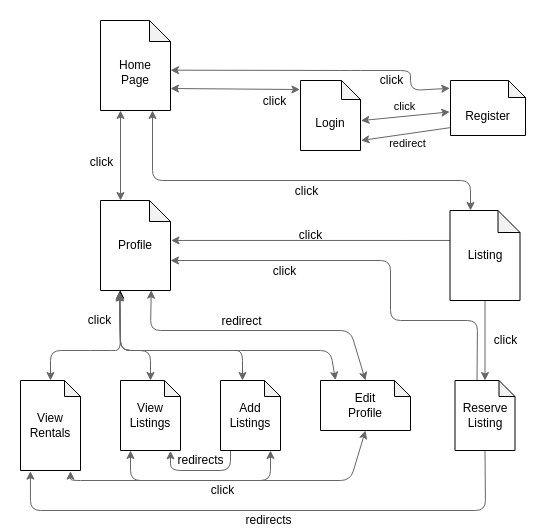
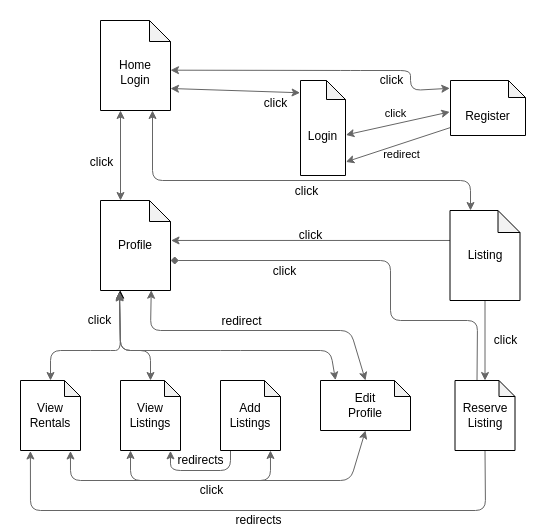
- <mxCell id="27" value="&lt;div&gt;&lt;br&gt;&lt;/div&gt;&lt;div&gt;&lt;font&gt;Home&lt;/font&gt;&lt;/div&gt;&lt;div&gt;&lt;font&gt;Page&lt;/font&gt;&lt;/div&gt;" style="shape=note;whiteSpace=wrap;html=1;backgroundOutline=1;darkOpacity=0.05;fontSize=12;fontColor=#000000;size=21;" vertex="1" parent="1"><mxGeometry x="100" y="20" width="70" height="90" as="geometry" /></mxCell>
+ <mxCell id="27" value="&lt;div&gt;&lt;br&gt;&lt;/div&gt;&lt;div&gt;&lt;font&gt;Home&lt;/font&gt;&lt;/div&gt;&lt;div&gt;&lt;font&gt;Login&lt;/font&gt;&lt;/div&gt;" style="shape=note;whiteSpace=wrap;html=1;backgroundOutline=1;darkOpacity=0.05;fontSize=12;fontColor=#000000;size=21;" vertex="1" parent="1"><mxGeometry x="100" y="20" width="70" height="90" as="geometry" /></mxCell>
- <mxCell id="28" value="&lt;br&gt;&lt;div&gt;&lt;font&gt;Login&lt;/font&gt;&lt;/div&gt;" style="shape=note;whiteSpace=wrap;html=1;backgroundOutline=1;darkOpacity=0.05;fontSize=12;fontColor=#000000;size=19;" vertex="1" parent="1"><mxGeometry x="300" y="80" width="60" height="70" as="geometry" /></mxCell>
+ <mxCell id="28" value="&lt;br&gt;&lt;div&gt;&lt;font&gt;Login&lt;/font&gt;&lt;/div&gt;" style="shape=note;whiteSpace=wrap;html=1;backgroundOutline=1;darkOpacity=0.05;fontSize=12;fontColor=#000000;size=19;" vertex="1" parent="1"><mxGeometry x="300" y="80" width="45" height="95" as="geometry" /></mxCell>
- <mxCell id="15" value="" style="endArrow=classic;html=1;labelBackgroundColor=none;fontSize=12;fontColor=#000000;fillColor=#f5f5f5;strokeColor=#666666;entryX=0;entryY=0;entryDx=70;entryDy=60;entryPerimeter=0;exitX=0;exitY=0;exitDx=22;exitDy=0;exitPerimeter=0;" edge="1" parent="1" source="36" target="29"><mxGeometry width="50" height="50" relative="1" as="geometry"><mxPoint x="470" y="370" as="sourcePoint" /><mxPoint x="230" y="260" as="targetPoint" /><Array as="points"><mxPoint x="477" y="320" /><mxPoint x="390" y="320" /><mxPoint x="390" y="260" /></Array></mxGeometry></mxCell>
+ <mxCell id="15" value="" style="endArrow=diamond;html=1;labelBackgroundColor=none;fontSize=12;fontColor=#000000;fillColor=#f5f5f5;strokeColor=#666666;entryX=0;entryY=0;entryDx=70;entryDy=60;entryPerimeter=0;exitX=0;exitY=0;exitDx=22;exitDy=0;exitPerimeter=0;" edge="1" parent="1" source="36" target="29"><mxGeometry width="50" height="50" relative="1" as="geometry"><mxPoint x="470" y="370" as="sourcePoint" /><mxPoint x="230" y="260" as="targetPoint" /><Array as="points"><mxPoint x="477" y="320" /><mxPoint x="390" y="320" /><mxPoint x="390" y="260" /></Array></mxGeometry></mxCell>
- <mxCell id="19" value="" style="endArrow=classic;startArrow=classic;html=1;labelBackgroundColor=none;fontSize=12;fontColor=#000000;fillColor=#f5f5f5;strokeColor=#666666;entryX=0.281;entryY=1.027;entryDx=0;entryDy=0;entryPerimeter=0;exitX=0;exitY=0;exitDx=22.0;exitDy=0;exitPerimeter=0;" edge="1" parent="1" source="33" target="29"><mxGeometry width="50" height="50" relative="1" as="geometry"><mxPoint x="230" y="370" as="sourcePoint" /><mxPoint x="120" y="300" as="targetPoint" /><Array as="points"><mxPoint x="242" y="350" /><mxPoint x="230" y="350" /><mxPoint x="120" y="350" /></Array></mxGeometry></mxCell>
- <mxCell id="35" value="&lt;div&gt;&lt;font&gt;View&lt;/font&gt;&lt;/div&gt;&lt;div&gt;&lt;font&gt;Rentals&lt;br&gt;&lt;/font&gt;&lt;/div&gt;" style="shape=note;whiteSpace=wrap;html=1;backgroundOutline=1;darkOpacity=0.05;fontSize=12;fontColor=#000000;size=16;" vertex="1" parent="1"><mxGeometry x="20" y="380" width="60" height="90" as="geometry" /></mxCell>
+ <mxCell id="35" value="&lt;div&gt;&lt;font&gt;View&lt;/font&gt;&lt;/div&gt;&lt;div&gt;&lt;font&gt;Rentals&lt;br&gt;&lt;/font&gt;&lt;/div&gt;" style="shape=note;whiteSpace=wrap;html=1;backgroundOutline=1;darkOpacity=0.05;fontSize=12;fontColor=#000000;size=16;" vertex="1" parent="1"><mxGeometry x="20" y="380" width="60" height="70" as="geometry" /></mxCell>
